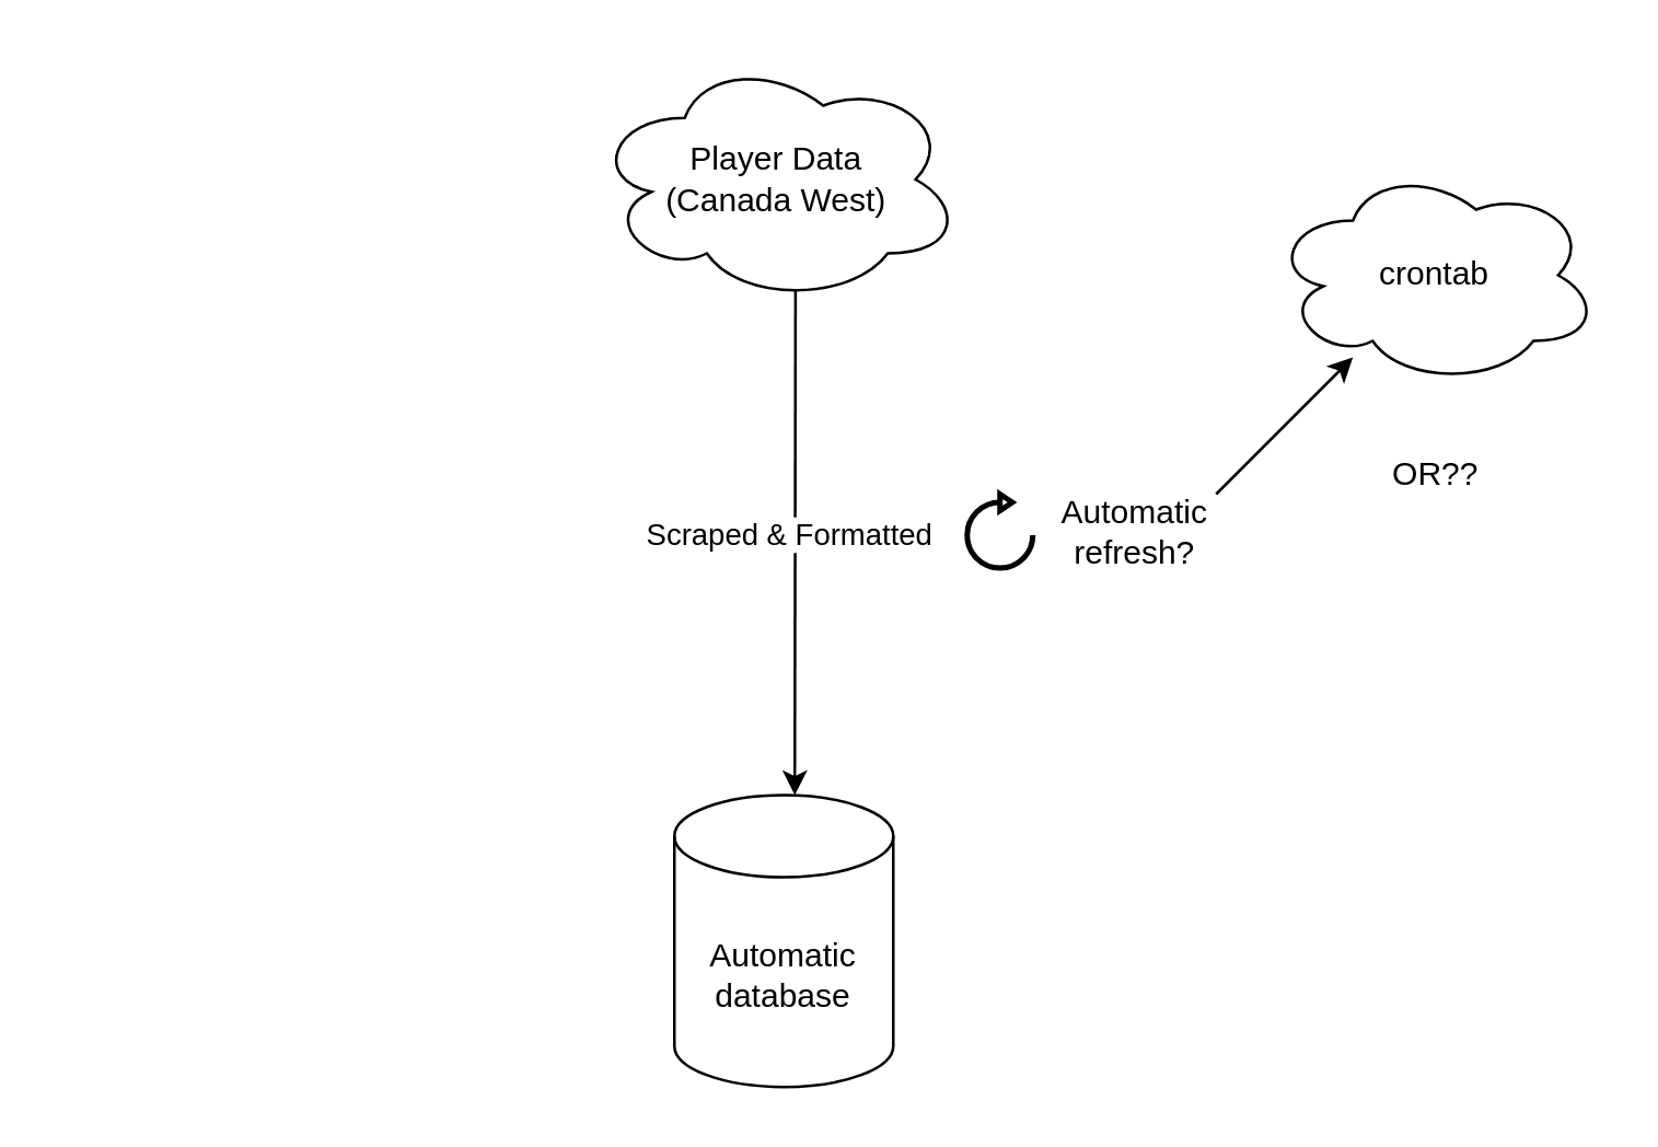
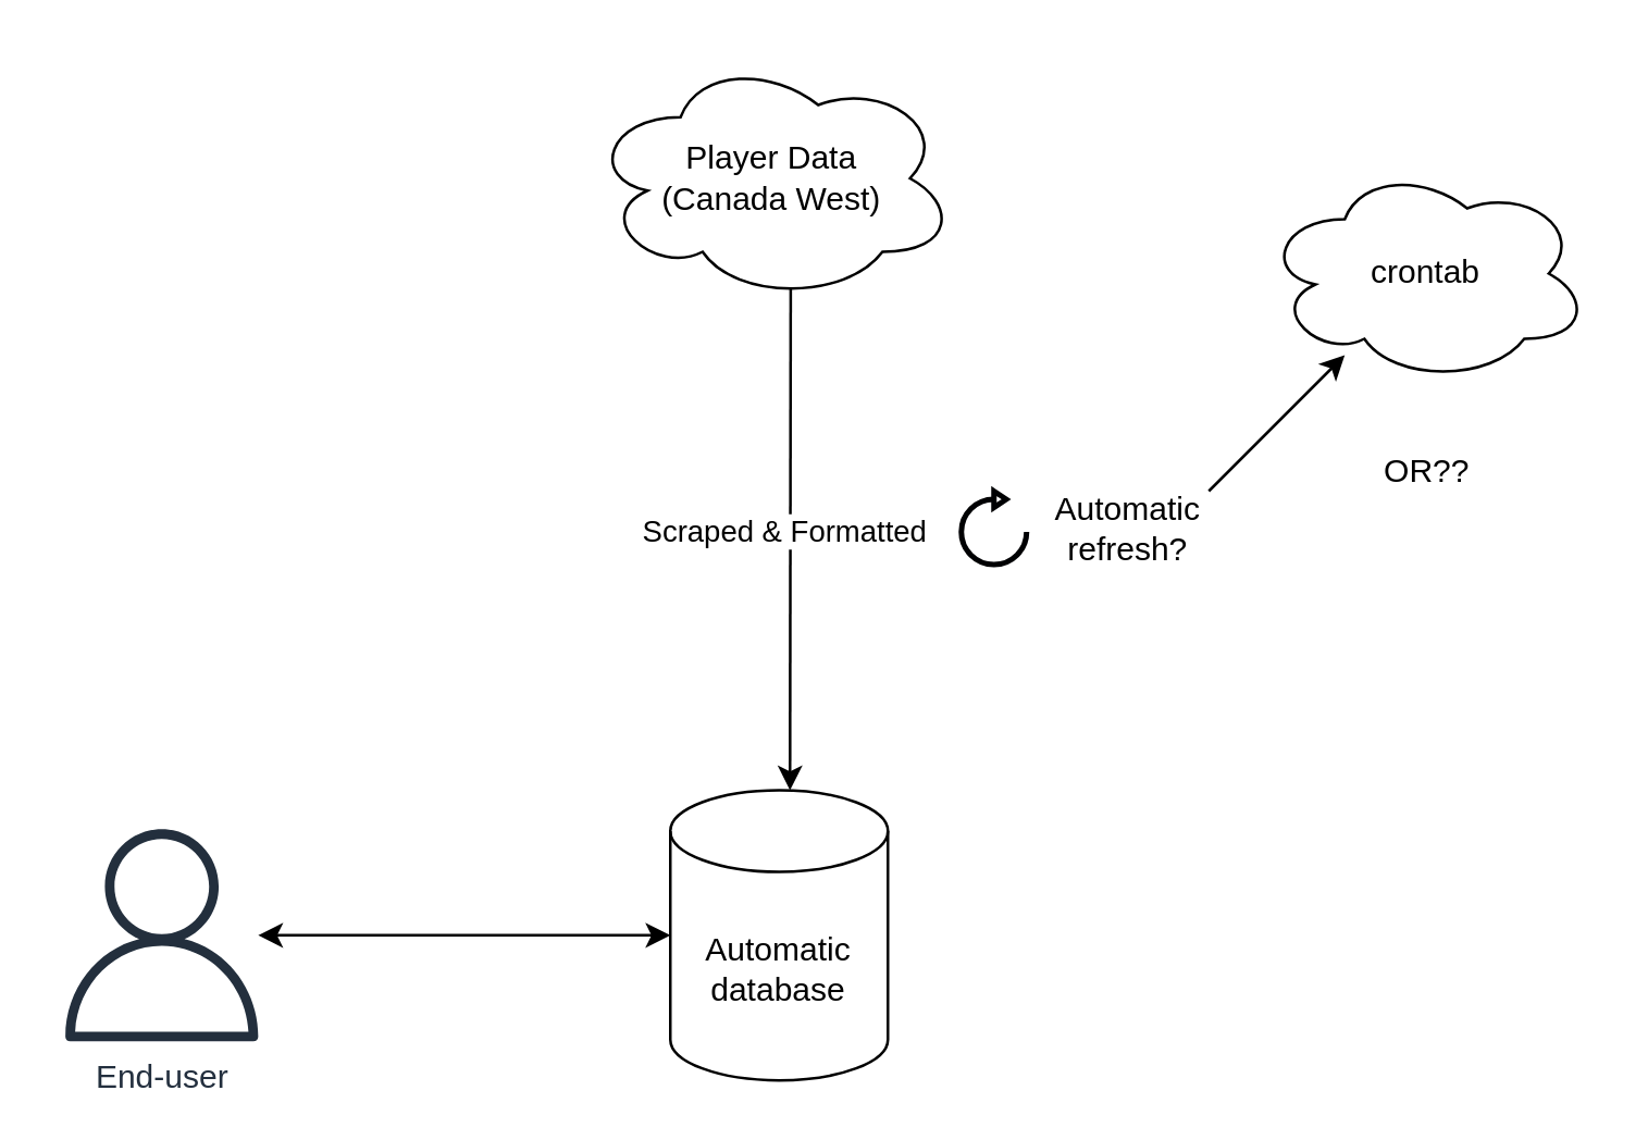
+ <mxCell id="11" value="End-user" style="sketch=0;outlineConnect=0;fontColor=#232F3E;gradientColor=none;fillColor=#232F3D;strokeColor=none;dashed=0;verticalLabelPosition=bottom;verticalAlign=top;align=center;html=1;fontSize=12;fontStyle=0;aspect=fixed;pointerEvents=1;shape=mxgraph.aws4.user;" vertex="1" parent="1"><mxGeometry x="20" y="304.34" width="78" height="78" as="geometry" /></mxCell>
+ <mxCell id="12" value="" style="endArrow=classic;startArrow=classic;html=1;rounded=0;entryX=0;entryY=0.5;entryDx=0;entryDy=0;entryPerimeter=0;" edge="1" parent="1" source="11" target="5"><mxGeometry width="50" height="50" relative="1" as="geometry"><mxPoint x="150" y="360" as="sourcePoint" /><mxPoint x="200" y="310" as="targetPoint" /></mxGeometry></mxCell>
